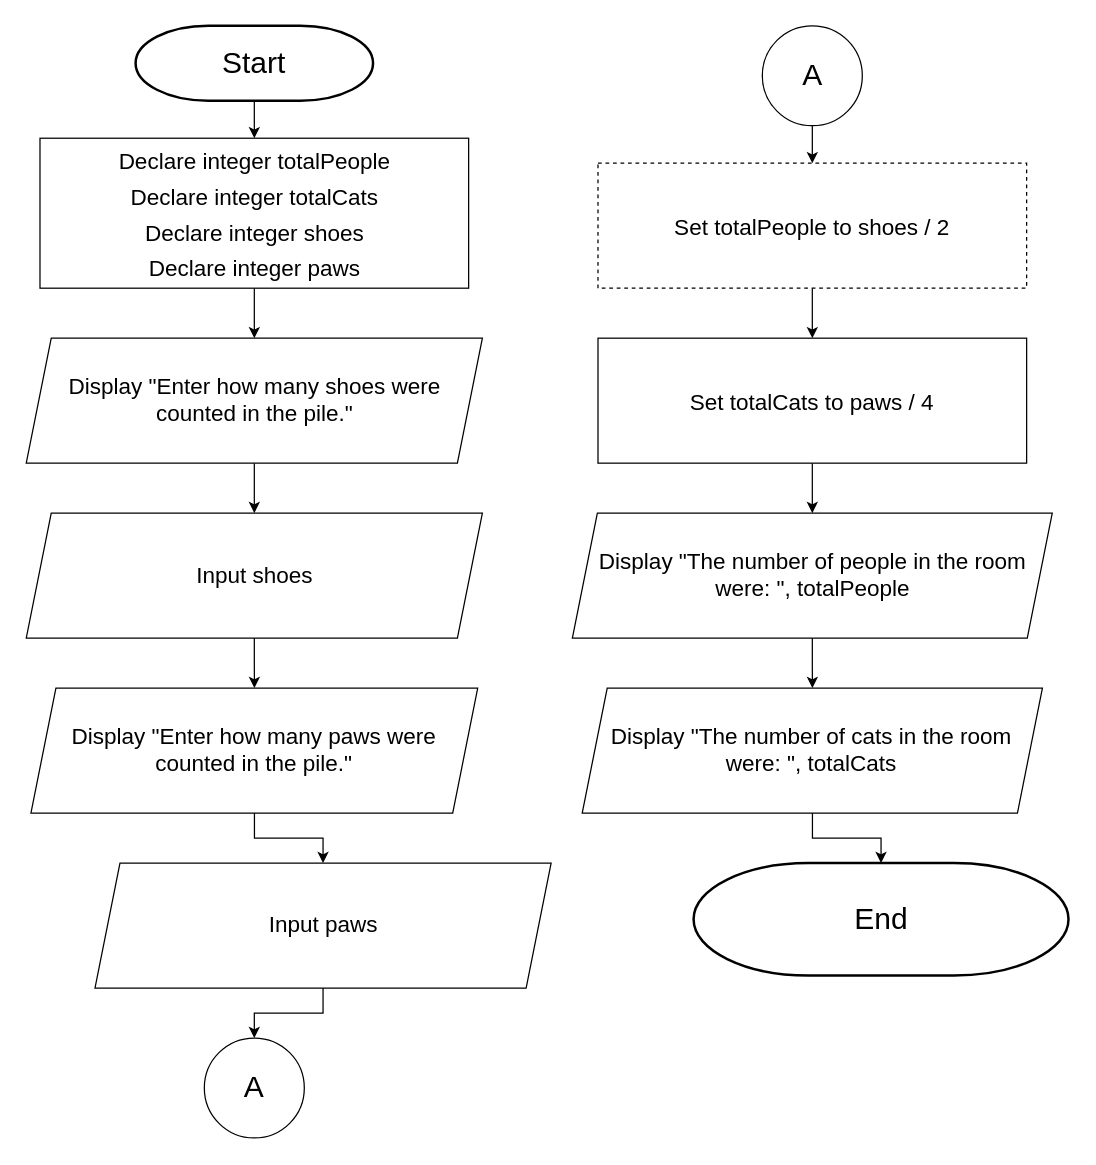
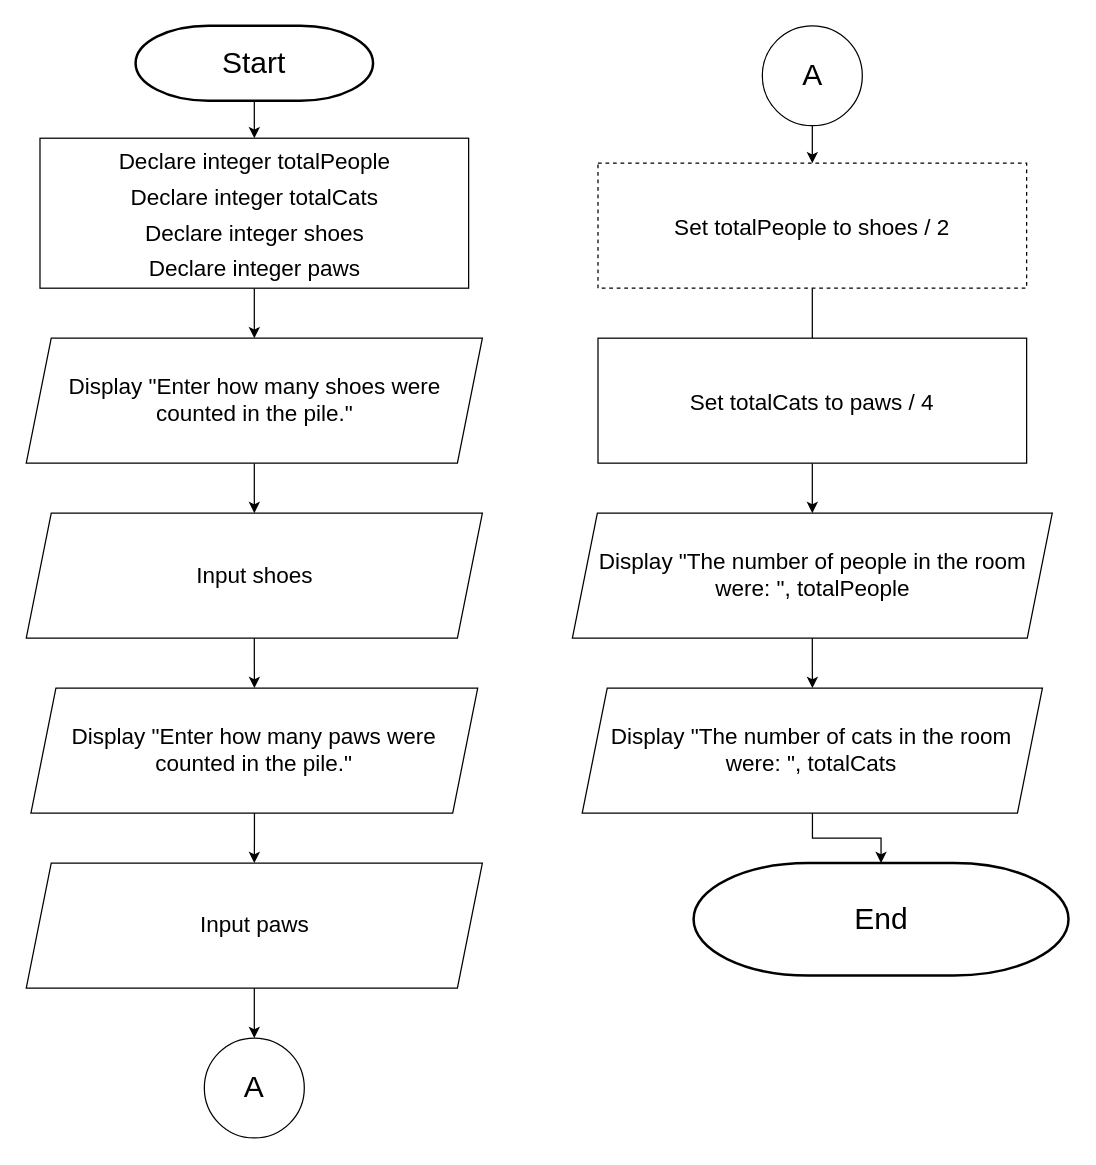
- <mxCell id="17" value="" style="edgeStyle=orthogonalEdgeStyle;rounded=0;orthogonalLoop=1;jettySize=auto;html=1;fontSize=18;" edge="1" parent="1" source="18" target="20"><mxGeometry relative="1" as="geometry" /></mxCell>
+ <mxCell id="17" value="" style="edgeStyle=orthogonalEdgeStyle;rounded=0;orthogonalLoop=1;jettySize=auto;html=1;fontSize=18;endArrow=none;" edge="1" parent="1" source="18" target="20"><mxGeometry relative="1" as="geometry" /></mxCell>
- <mxCell id="13" value="Input paws" style="shape=parallelogram;perimeter=parallelogramPerimeter;whiteSpace=wrap;html=1;fixedSize=1;fontSize=18;" vertex="1" parent="1"><mxGeometry x="75.5" y="690" width="365" height="100" as="geometry" /></mxCell>
+ <mxCell id="13" value="Input paws" style="shape=parallelogram;perimeter=parallelogramPerimeter;whiteSpace=wrap;html=1;fixedSize=1;fontSize=18;" vertex="1" parent="1"><mxGeometry x="20.5" y="690" width="365" height="100" as="geometry" /></mxCell>
